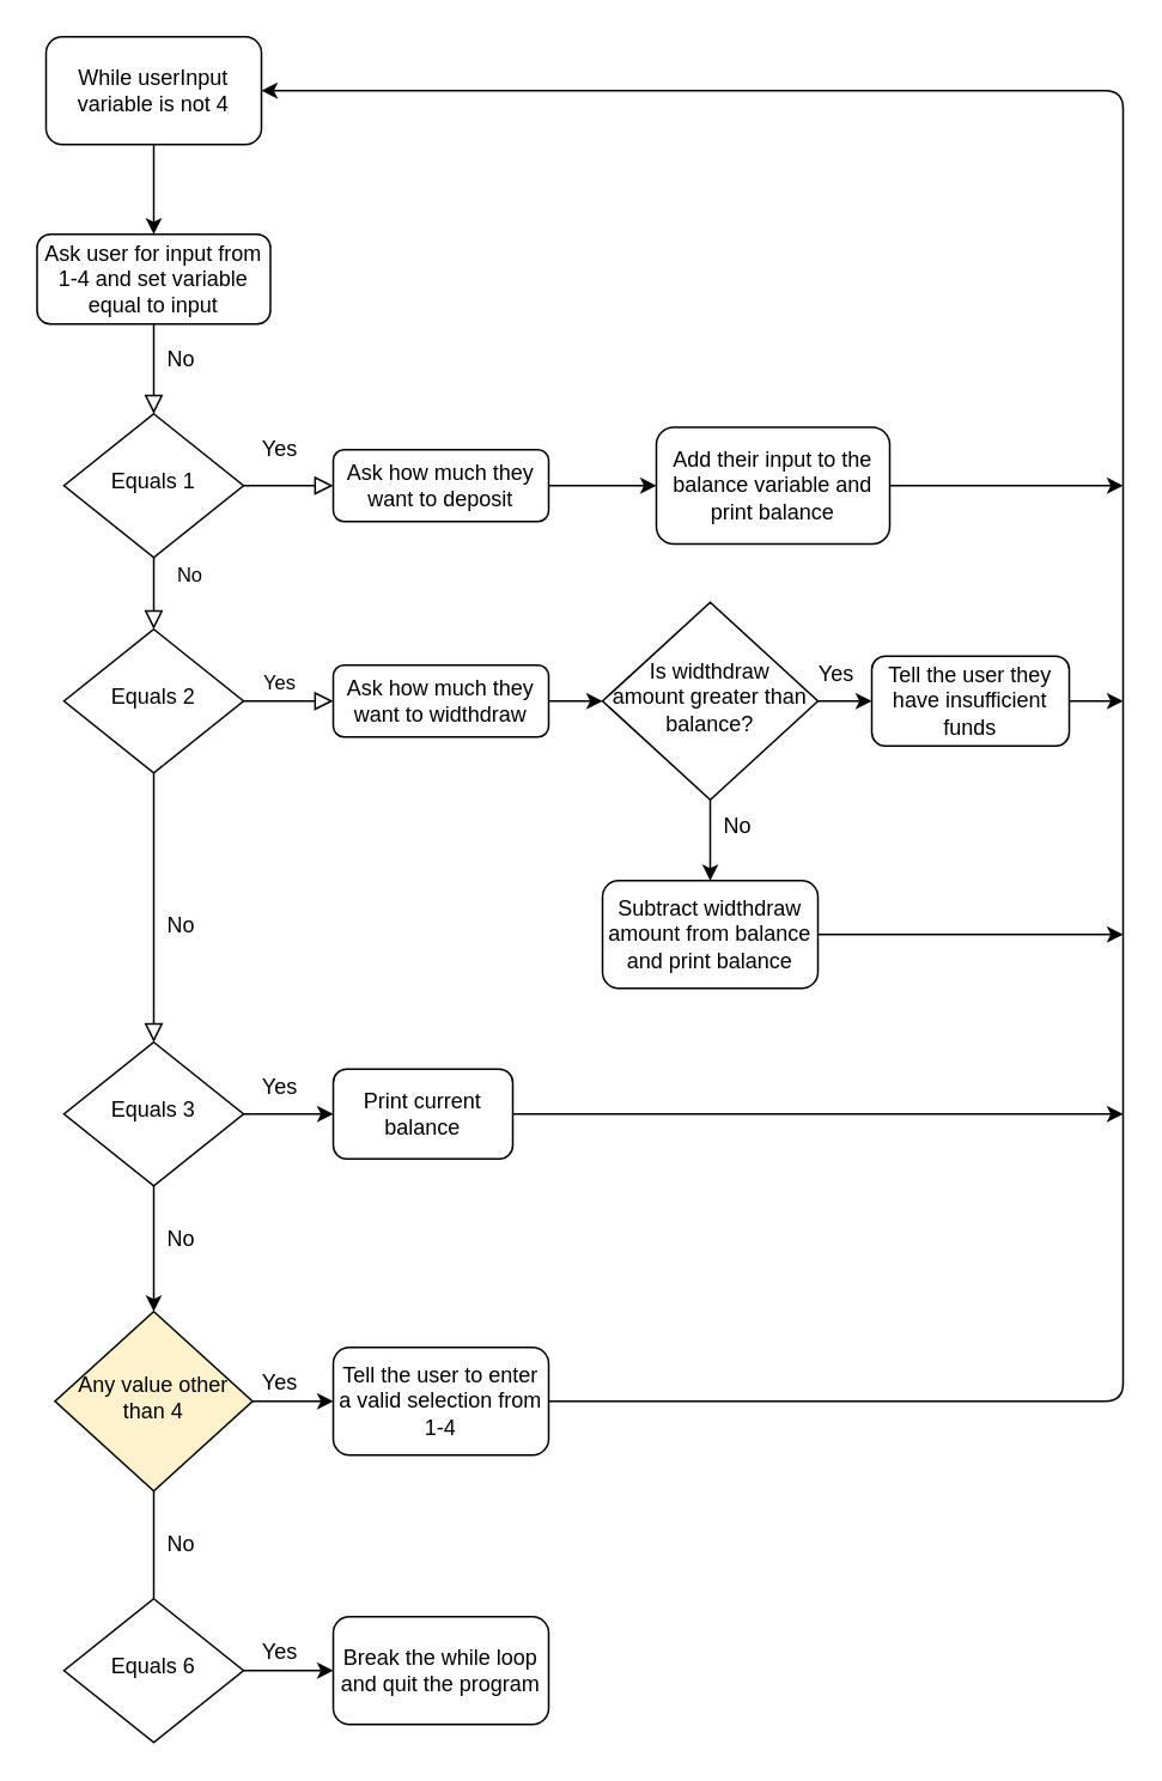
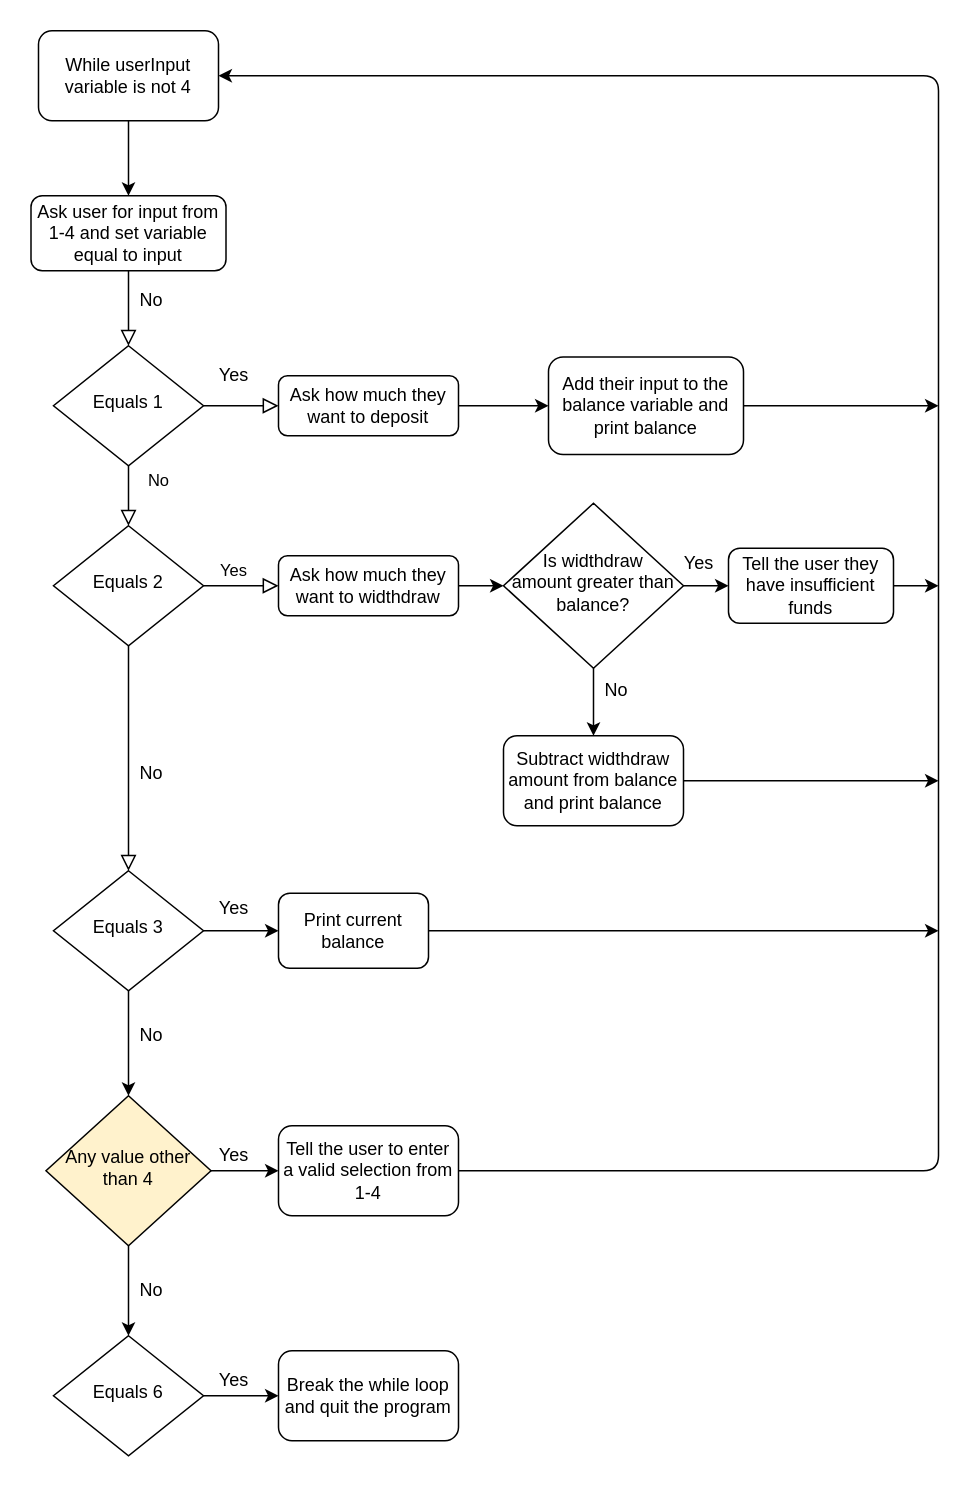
- <mxCell id="43" value="" style="endArrow=none;html=1;exitX=0.5;exitY=1;exitDx=0;exitDy=0;entryX=0.5;entryY=0;entryDx=0;entryDy=0;" edge="1" parent="1" source="36" target="42"><mxGeometry width="50" height="50" relative="1" as="geometry"><mxPoint x="375" y="840" as="sourcePoint" /><mxPoint x="425" y="790" as="targetPoint" /></mxGeometry></mxCell>
+ <mxCell id="43" value="" style="endArrow=classic;html=1;exitX=0.5;exitY=1;exitDx=0;exitDy=0;entryX=0.5;entryY=0;entryDx=0;entryDy=0;" edge="1" parent="1" source="36" target="42"><mxGeometry width="50" height="50" relative="1" as="geometry"><mxPoint x="375" y="840" as="sourcePoint" /><mxPoint x="425" y="790" as="targetPoint" /></mxGeometry></mxCell>
